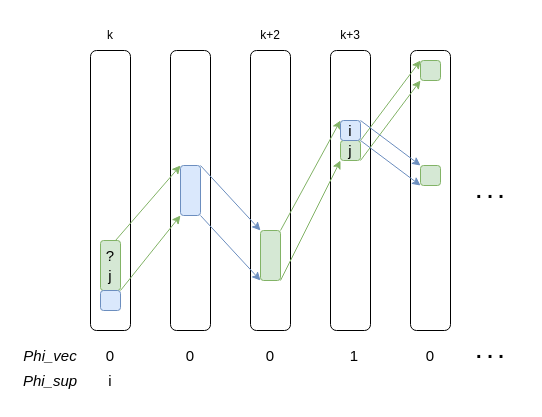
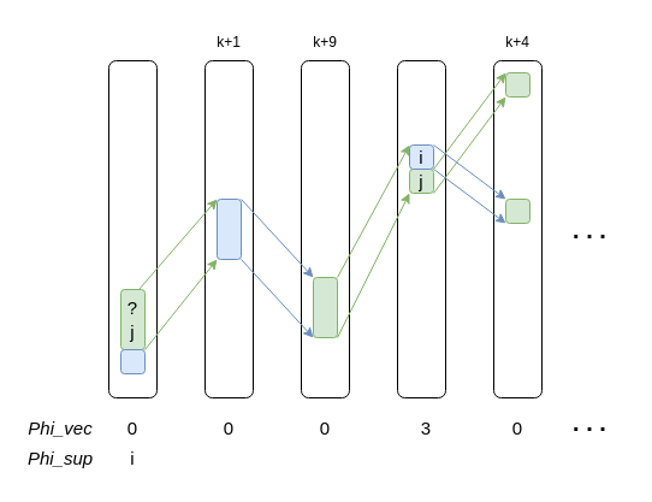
- <mxCell id="28" value="k" style="text;html=1;strokeColor=none;fillColor=none;align=center;verticalAlign=middle;whiteSpace=wrap;rounded=0;" vertex="1" parent="1"><mxGeometry x="80" y="20" width="60" height="30" as="geometry" /></mxCell>
+ <mxCell id="27" value="k+1" style="text;html=1;strokeColor=none;fillColor=none;align=center;verticalAlign=middle;whiteSpace=wrap;rounded=0;" vertex="1" parent="1"><mxGeometry x="160" y="20" width="60" height="30" as="geometry" /></mxCell>
- <mxCell id="26" value="k+2" style="text;html=1;strokeColor=none;fillColor=none;align=center;verticalAlign=middle;whiteSpace=wrap;rounded=0;" vertex="1" parent="1"><mxGeometry x="240" y="20" width="60" height="30" as="geometry" /></mxCell>
+ <mxCell id="26" value="k+9" style="text;html=1;strokeColor=none;fillColor=none;align=center;verticalAlign=middle;whiteSpace=wrap;rounded=0;" vertex="1" parent="1"><mxGeometry x="240" y="20" width="60" height="30" as="geometry" /></mxCell>
- <mxCell id="25" value="k+3" style="text;html=1;strokeColor=none;fillColor=none;align=center;verticalAlign=middle;whiteSpace=wrap;rounded=0;" vertex="1" parent="1"><mxGeometry x="320" y="20" width="60" height="30" as="geometry" /></mxCell>
+ <mxCell id="24" value="k+4" style="text;html=1;strokeColor=none;fillColor=none;align=center;verticalAlign=middle;whiteSpace=wrap;rounded=0;" vertex="1" parent="1"><mxGeometry x="400" y="20" width="60" height="30" as="geometry" /></mxCell>
- <mxCell id="35" value="1" style="text;html=1;strokeColor=none;fillColor=none;align=center;verticalAlign=middle;whiteSpace=wrap;rounded=0;fontSize=15;" vertex="1" parent="1"><mxGeometry x="324" y="340" width="60" height="30" as="geometry" /></mxCell>
+ <mxCell id="35" value="3" style="text;html=1;strokeColor=none;fillColor=none;align=center;verticalAlign=middle;whiteSpace=wrap;rounded=0;fontSize=15;" vertex="1" parent="1"><mxGeometry x="324" y="340" width="60" height="30" as="geometry" /></mxCell>
